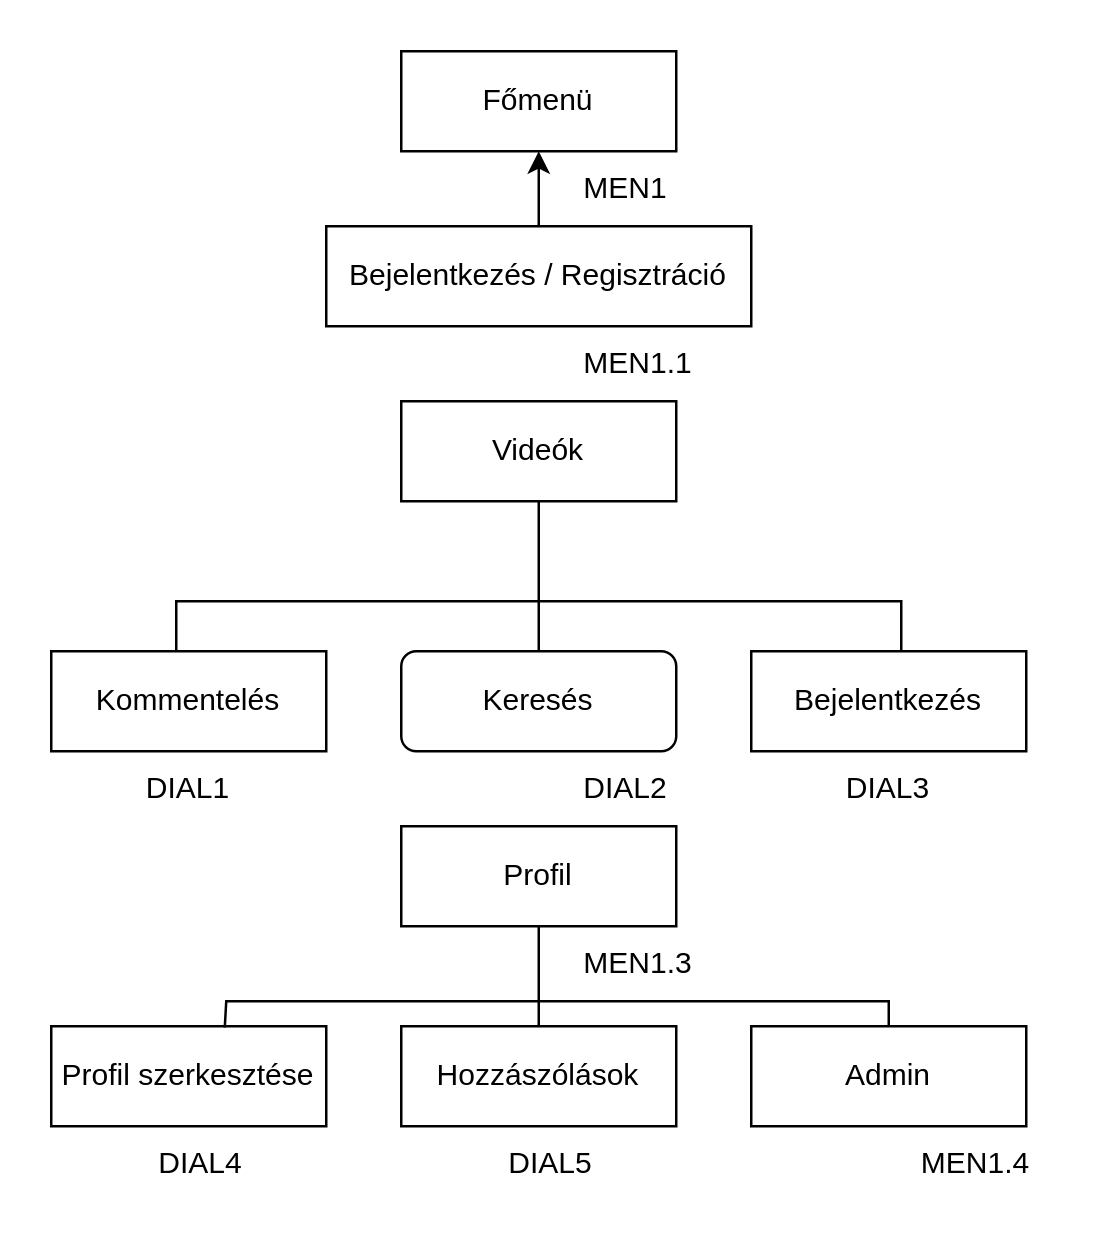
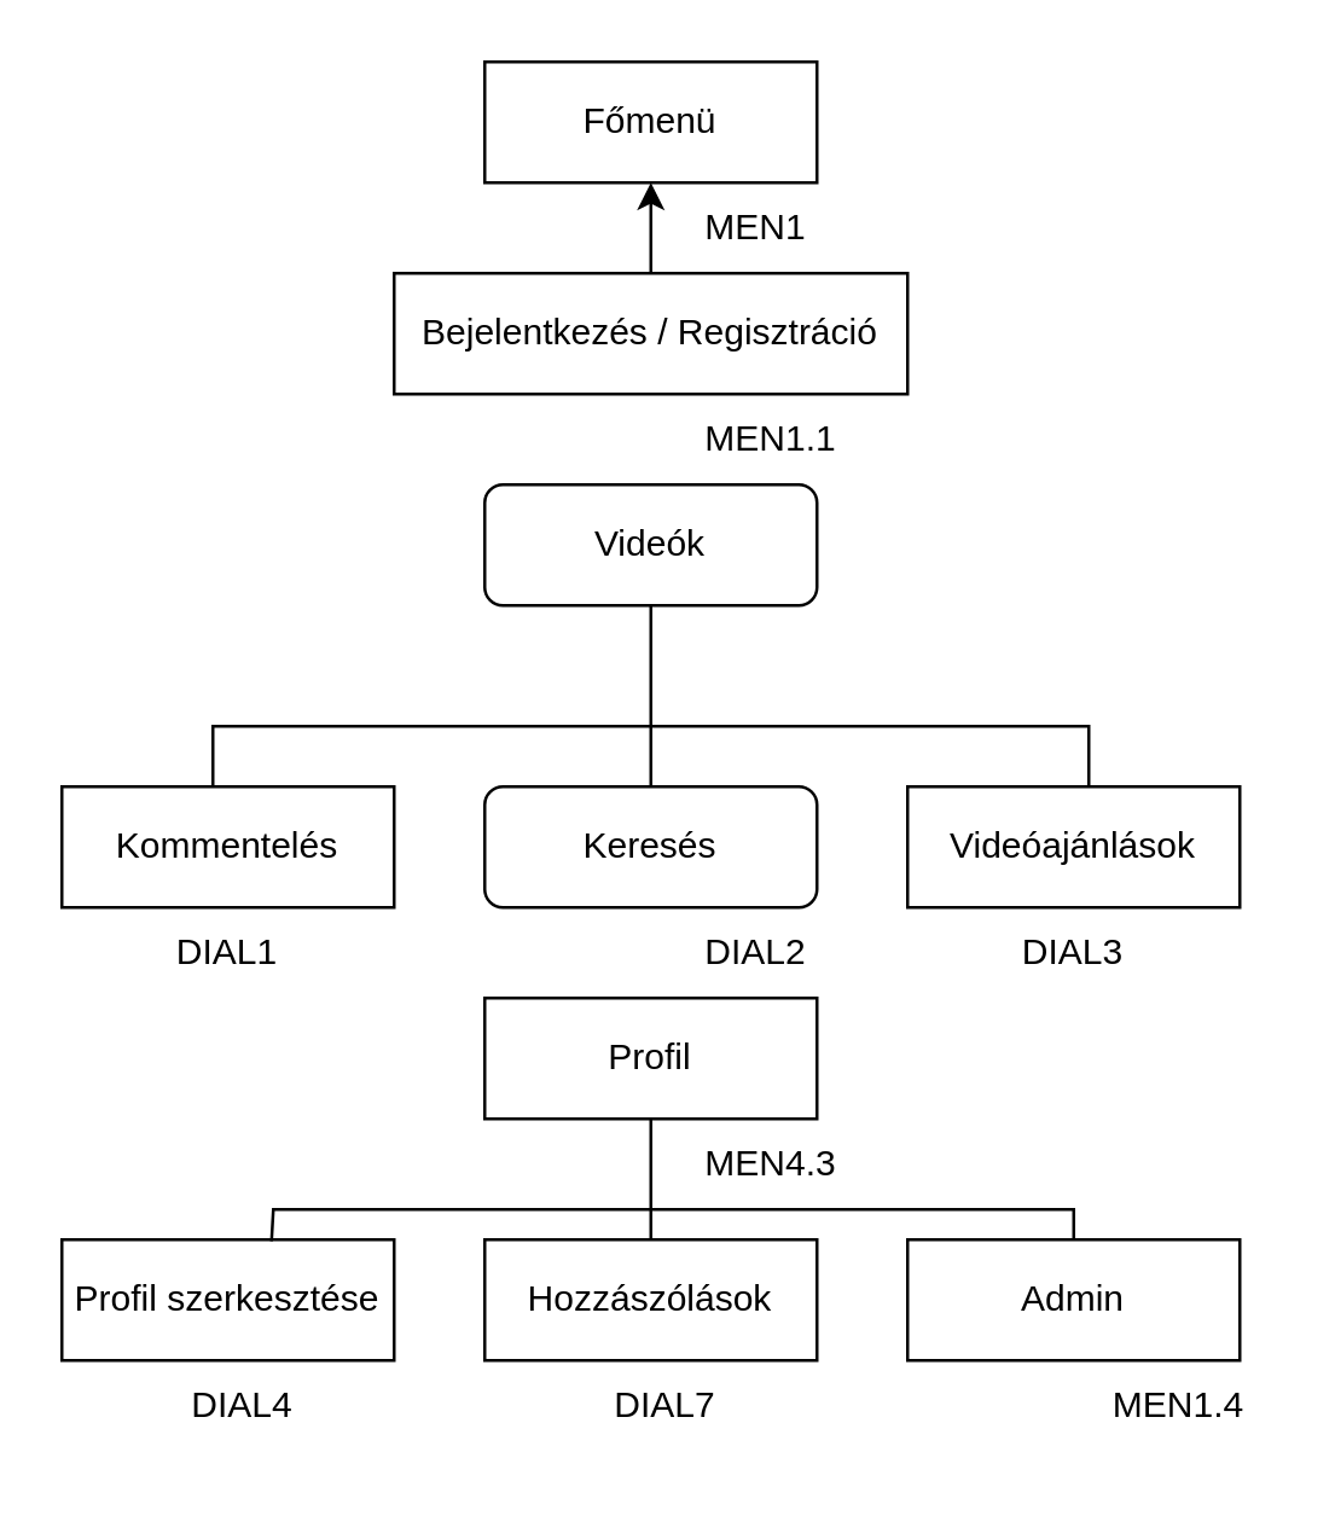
- <mxCell id="4" value="Videók" style="rounded=0;whiteSpace=wrap;html=1;" parent="1" vertex="1"><mxGeometry x="160" y="160" width="110" height="40" as="geometry" /></mxCell>
+ <mxCell id="4" value="Videók" style="whiteSpace=wrap;html=1;rounded=1;" parent="1" vertex="1"><mxGeometry x="160" y="160" width="110" height="40" as="geometry" /></mxCell>
- <mxCell id="7" value="Bejelentkezés" style="rounded=0;whiteSpace=wrap;html=1;" parent="1" vertex="1"><mxGeometry x="300" y="260" width="110" height="40" as="geometry" /></mxCell>
+ <mxCell id="7" value="Videóajánlások" style="rounded=0;whiteSpace=wrap;html=1;" parent="1" vertex="1"><mxGeometry x="300" y="260" width="110" height="40" as="geometry" /></mxCell>
- <mxCell id="22" value="MEN1.3" style="text;html=1;strokeColor=none;fillColor=none;align=center;verticalAlign=middle;whiteSpace=wrap;rounded=0;" vertex="1" parent="1"><mxGeometry x="225" y="370" width="60" height="30" as="geometry" /></mxCell>
+ <mxCell id="22" value="MEN4.3" style="text;html=1;strokeColor=none;fillColor=none;align=center;verticalAlign=middle;whiteSpace=wrap;rounded=0;" vertex="1" parent="1"><mxGeometry x="225" y="370" width="60" height="30" as="geometry" /></mxCell>
- <mxCell id="25" value="DIAL5" style="text;html=1;strokeColor=none;fillColor=none;align=center;verticalAlign=middle;whiteSpace=wrap;rounded=0;" vertex="1" parent="1"><mxGeometry x="190" y="450" width="60" height="30" as="geometry" /></mxCell>
+ <mxCell id="25" value="DIAL7" style="text;html=1;strokeColor=none;fillColor=none;align=center;verticalAlign=middle;whiteSpace=wrap;rounded=0;" vertex="1" parent="1"><mxGeometry x="190" y="450" width="60" height="30" as="geometry" /></mxCell>
